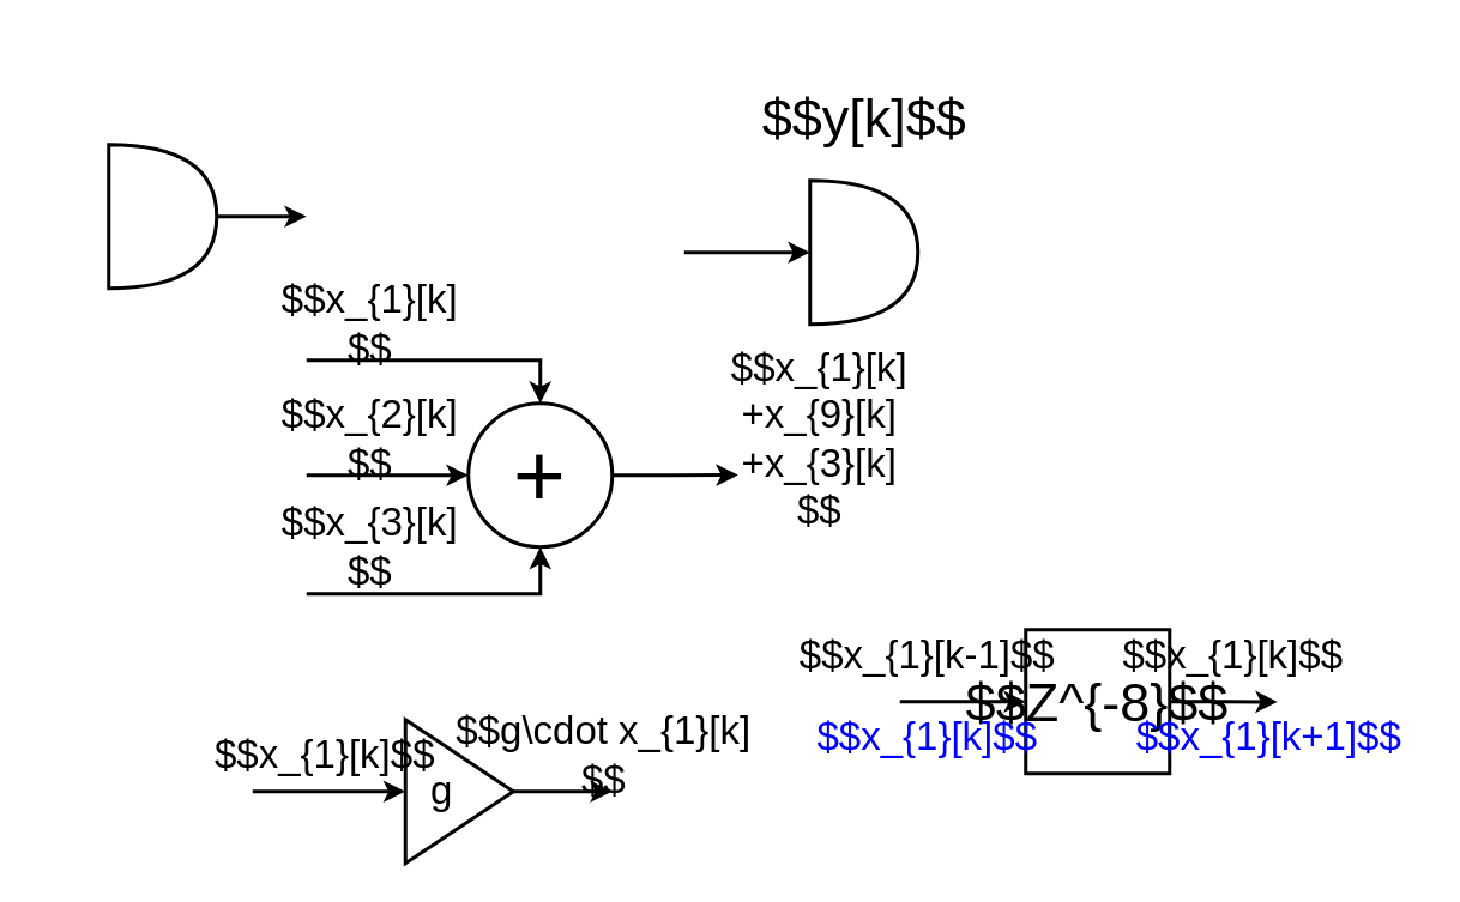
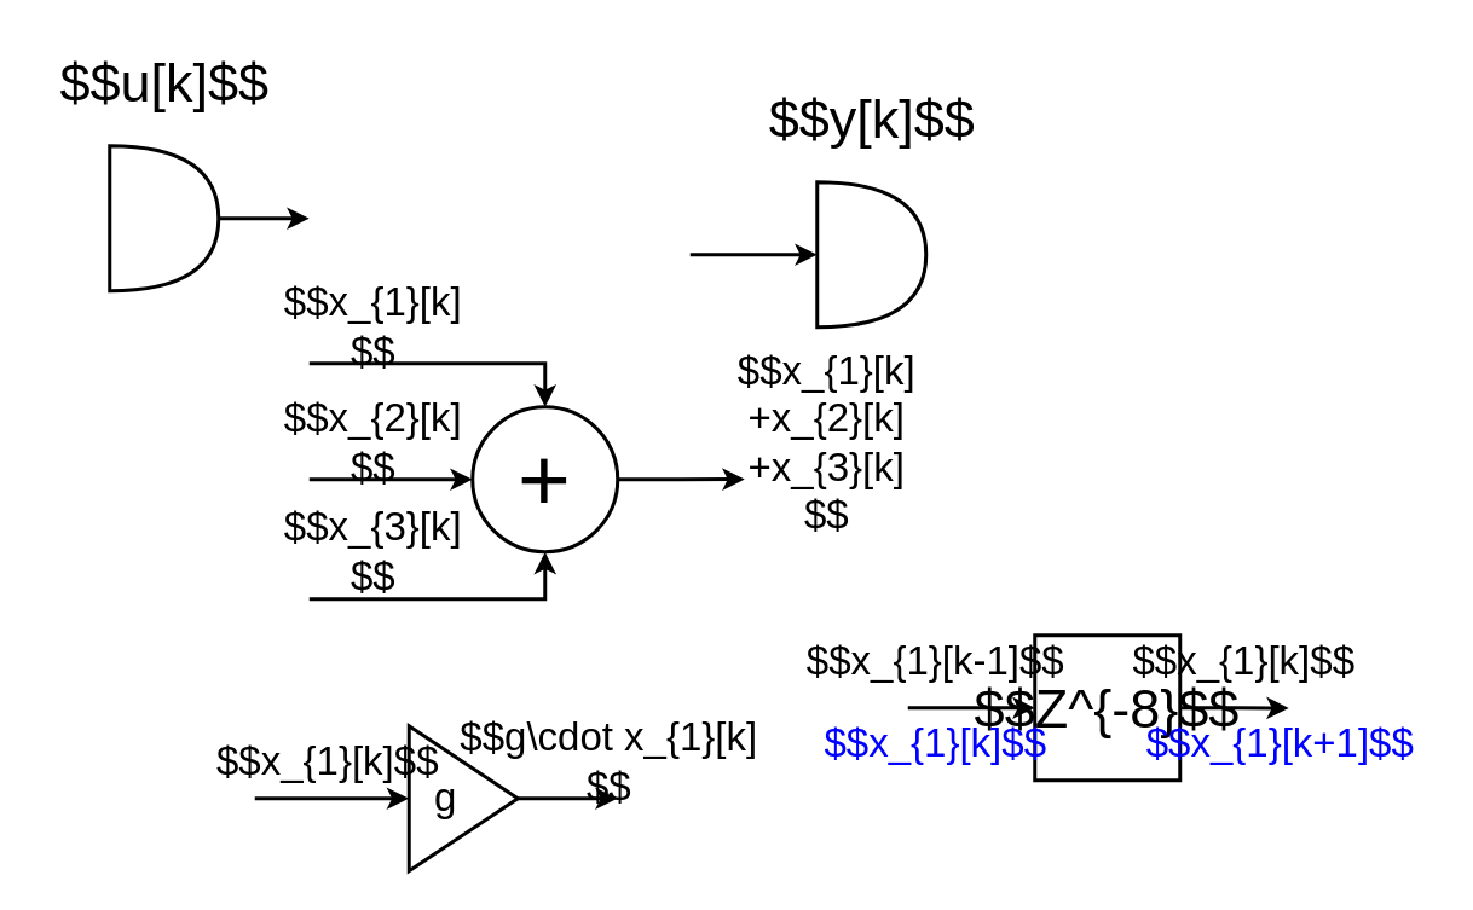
+ <mxCell id="11" value="$$u[k]$$" style="text;html=1;align=center;verticalAlign=middle;resizable=0;points=[];autosize=1;strokeColor=none;fillColor=none;fontSize=30;" parent="1" vertex="1"><mxGeometry x="20" y="20" width="140" height="50" as="geometry" /></mxCell>
- <mxCell id="25" value="$$x_{1}[k]&lt;br&gt;+x_{9}[k]&lt;br&gt;+x_{3}[k]&lt;br&gt;$$" style="text;html=1;align=center;verticalAlign=middle;resizable=0;points=[];autosize=1;strokeColor=none;fillColor=none;fontSize=22;" parent="1" vertex="1"><mxGeometry x="395" y="184" width="120" height="120" as="geometry" /></mxCell>
+ <mxCell id="25" value="$$x_{1}[k]&lt;br&gt;+x_{2}[k]&lt;br&gt;+x_{3}[k]&lt;br&gt;$$" style="text;html=1;align=center;verticalAlign=middle;resizable=0;points=[];autosize=1;strokeColor=none;fillColor=none;fontSize=22;" parent="1" vertex="1"><mxGeometry x="395" y="184" width="120" height="120" as="geometry" /></mxCell>
